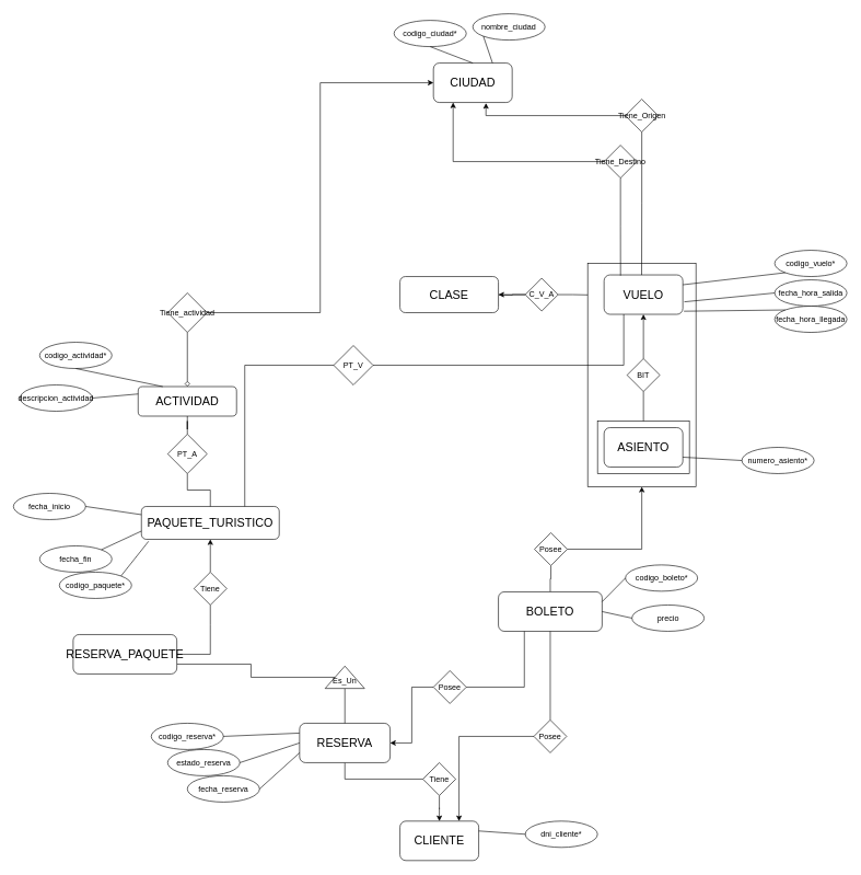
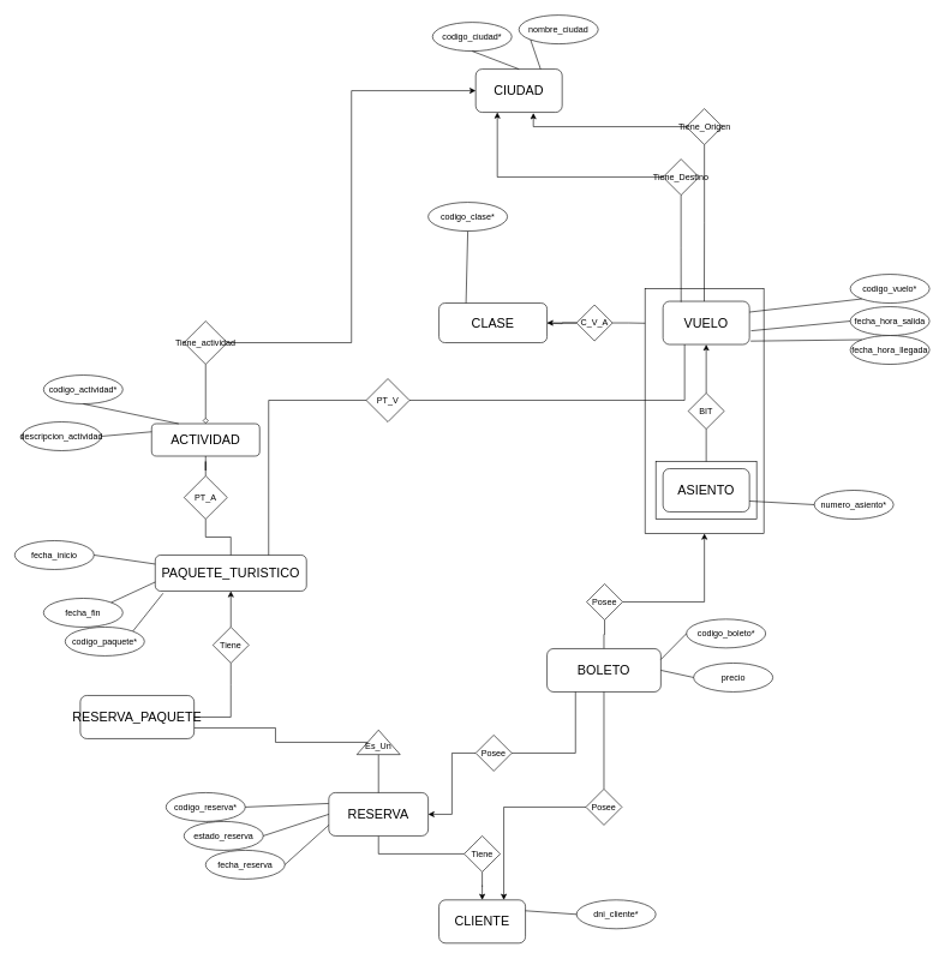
+ <mxCell id="25" value="codigo_clase*" style="ellipse;whiteSpace=wrap;html=1;" parent="1" vertex="1"><mxGeometry x="594" y="280" width="110" height="40" as="geometry" /></mxCell>
+ <mxCell id="26" value="" style="endArrow=none;html=1;rounded=0;entryX=0.5;entryY=1;entryDx=0;entryDy=0;exitX=0.25;exitY=0;exitDx=0;exitDy=0;" parent="1" source="21" target="25" edge="1"><mxGeometry width="50" height="50" relative="1" as="geometry"><mxPoint x="610" y="445" as="sourcePoint" /><mxPoint x="534" y="414" as="targetPoint" /></mxGeometry></mxCell>
